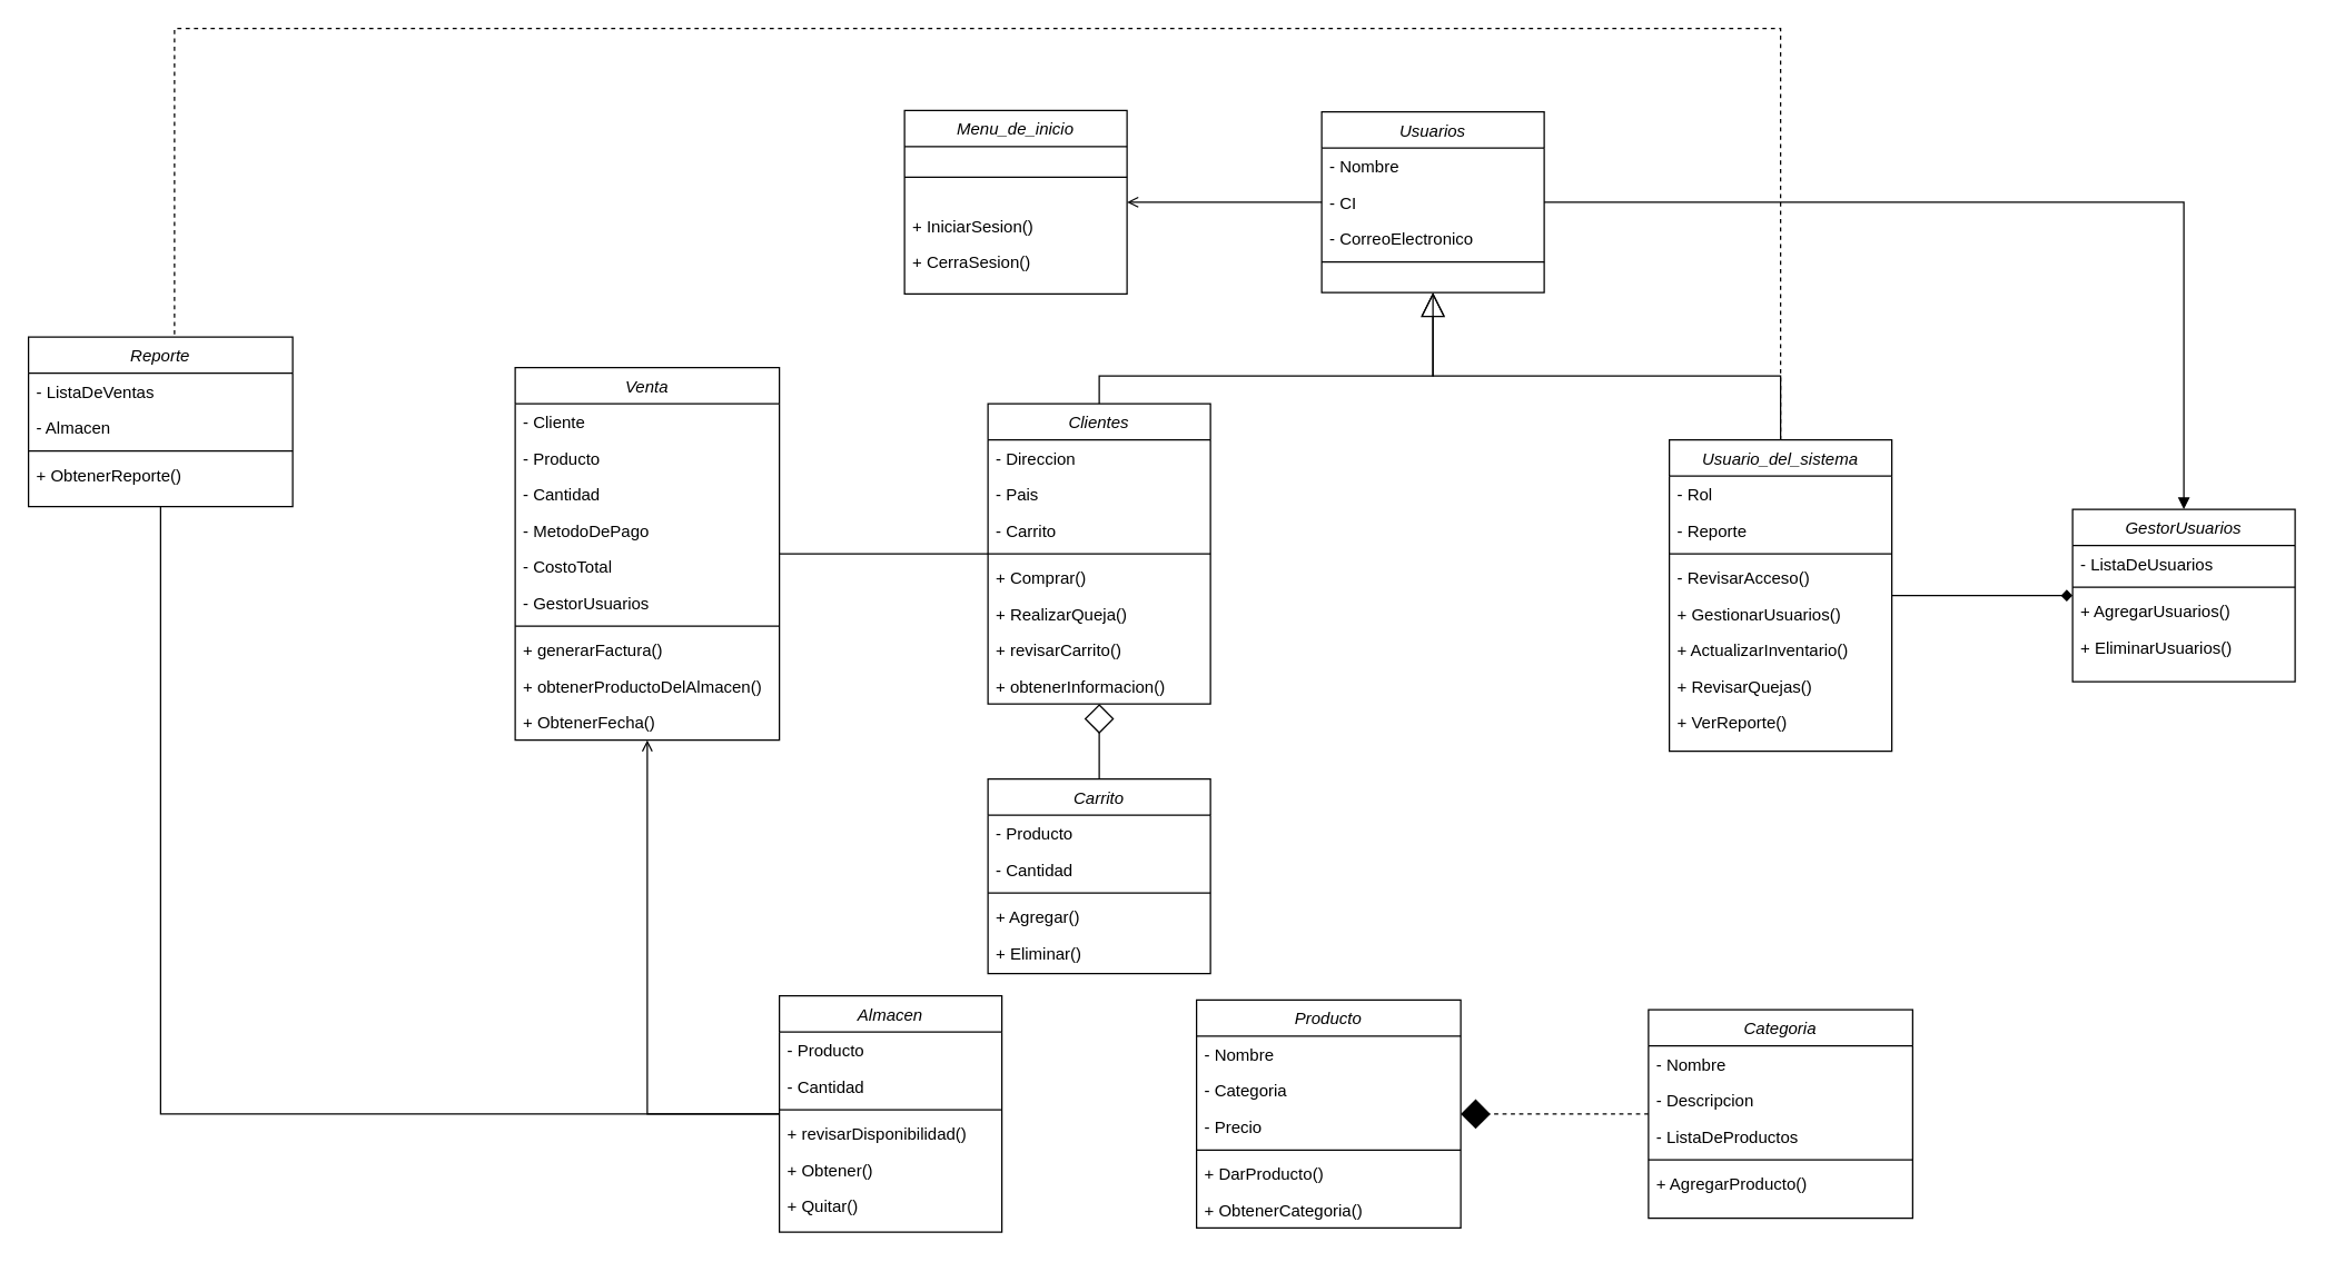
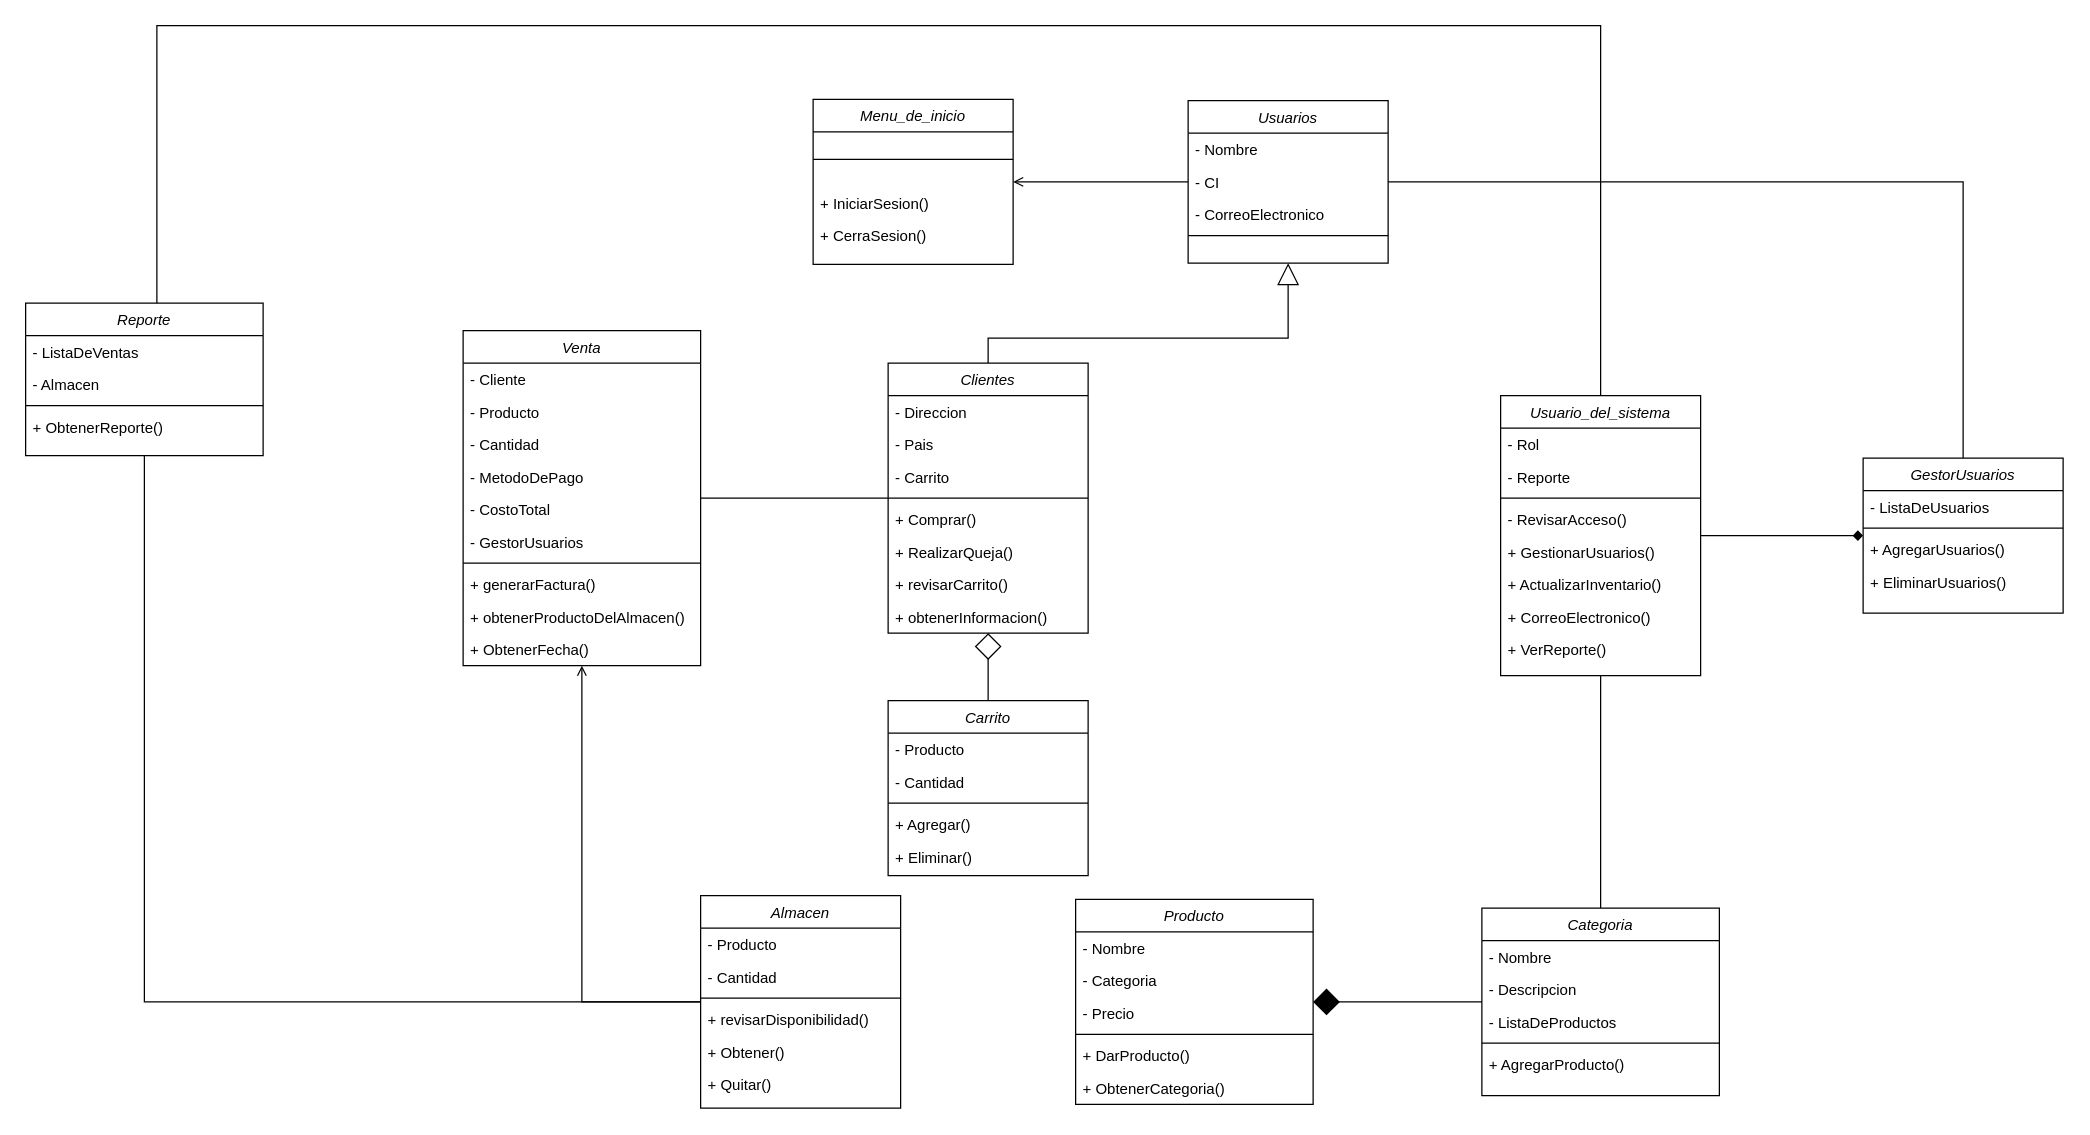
- <mxCell id="78" style="edgeStyle=orthogonalEdgeStyle;rounded=0;orthogonalLoop=1;jettySize=auto;html=1;endArrow=none;startFill=0;dashed=1;" edge="1" parent="1" source="23" target="73"><mxGeometry relative="1" as="geometry"><Array as="points"><mxPoint x="1280" y="20" /><mxPoint x="125" y="20" /></Array></mxGeometry></mxCell>
+ <mxCell id="78" style="edgeStyle=orthogonalEdgeStyle;rounded=0;orthogonalLoop=1;jettySize=auto;html=1;endArrow=none;startFill=0;" edge="1" parent="1" source="23" target="73"><mxGeometry relative="1" as="geometry"><Array as="points"><mxPoint x="1280" y="20" /><mxPoint x="125" y="20" /></Array></mxGeometry></mxCell>
- <mxCell id="9" style="edgeStyle=orthogonalEdgeStyle;rounded=0;orthogonalLoop=1;jettySize=auto;html=1;endArrow=open;endFill=0;jumpSize=6;endSize=15;" edge="1" parent="1" source="11" target="4"><mxGeometry relative="1" as="geometry"><Array as="points"><mxPoint x="790" y="270" /><mxPoint x="1030" y="270" /></Array></mxGeometry></mxCell>
+ <mxCell id="9" style="edgeStyle=orthogonalEdgeStyle;rounded=0;orthogonalLoop=1;jettySize=auto;html=1;endArrow=block;endFill=0;jumpSize=6;endSize=15;" edge="1" parent="1" source="11" target="4"><mxGeometry relative="1" as="geometry"><Array as="points"><mxPoint x="790" y="270" /><mxPoint x="1030" y="270" /></Array></mxGeometry></mxCell>
- <mxCell id="20" style="edgeStyle=orthogonalEdgeStyle;rounded=0;orthogonalLoop=1;jettySize=auto;html=1;endArrow=block;endFill=0;strokeWidth=1;endSize=15;" edge="1" parent="1" source="23" target="4"><mxGeometry relative="1" as="geometry"><Array as="points"><mxPoint x="1280" y="270" /><mxPoint x="1030" y="270" /></Array></mxGeometry></mxCell>
- <mxCell id="3" style="edgeStyle=orthogonalEdgeStyle;rounded=0;orthogonalLoop=1;jettySize=auto;html=1;endArrow=block;startFill=0;" edge="1" parent="1" source="4" target="83"><mxGeometry relative="1" as="geometry" /></mxCell>
+ <mxCell id="3" style="edgeStyle=orthogonalEdgeStyle;rounded=0;orthogonalLoop=1;jettySize=auto;html=1;endArrow=none;startFill=0;" edge="1" parent="1" source="4" target="83"><mxGeometry relative="1" as="geometry" /></mxCell>
- <mxCell id="30" value="+ RevisarQuejas()" style="text;align=left;verticalAlign=top;spacingLeft=4;spacingRight=4;overflow=hidden;rotatable=0;points=[[0,0.5],[1,0.5]];portConstraint=eastwest;rounded=0;shadow=0;html=0;" vertex="1" parent="23"><mxGeometry y="164" width="160" height="26" as="geometry" /></mxCell>
+ <mxCell id="30" value="+ CorreoElectronico()" style="text;align=left;verticalAlign=top;spacingLeft=4;spacingRight=4;overflow=hidden;rotatable=0;points=[[0,0.5],[1,0.5]];portConstraint=eastwest;rounded=0;shadow=0;html=0;" vertex="1" parent="23"><mxGeometry y="164" width="160" height="26" as="geometry" /></mxCell>
+ <mxCell id="21" style="edgeStyle=orthogonalEdgeStyle;rounded=0;orthogonalLoop=1;jettySize=auto;html=1;endArrow=none;startFill=0;" edge="1" parent="1" source="23" target="59"><mxGeometry relative="1" as="geometry" /></mxCell>
- <mxCell id="72" style="edgeStyle=orthogonalEdgeStyle;rounded=0;orthogonalLoop=1;jettySize=auto;html=1;endArrow=diamond;startFill=0;endFill=1;endSize=19;dashed=1;" edge="1" parent="1" source="59" target="65"><mxGeometry relative="1" as="geometry" /></mxCell>
+ <mxCell id="72" style="edgeStyle=orthogonalEdgeStyle;rounded=0;orthogonalLoop=1;jettySize=auto;html=1;endArrow=diamond;startFill=0;endFill=1;endSize=19;" edge="1" parent="1" source="59" target="65"><mxGeometry relative="1" as="geometry" /></mxCell>
